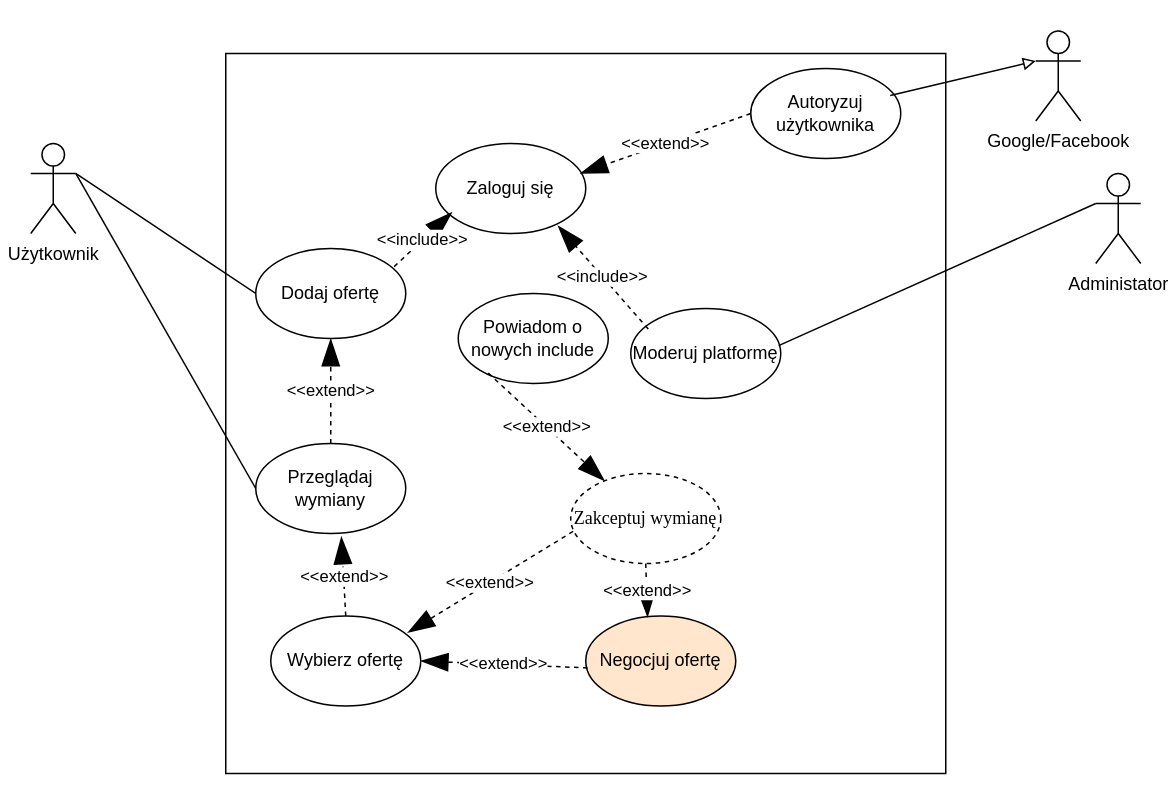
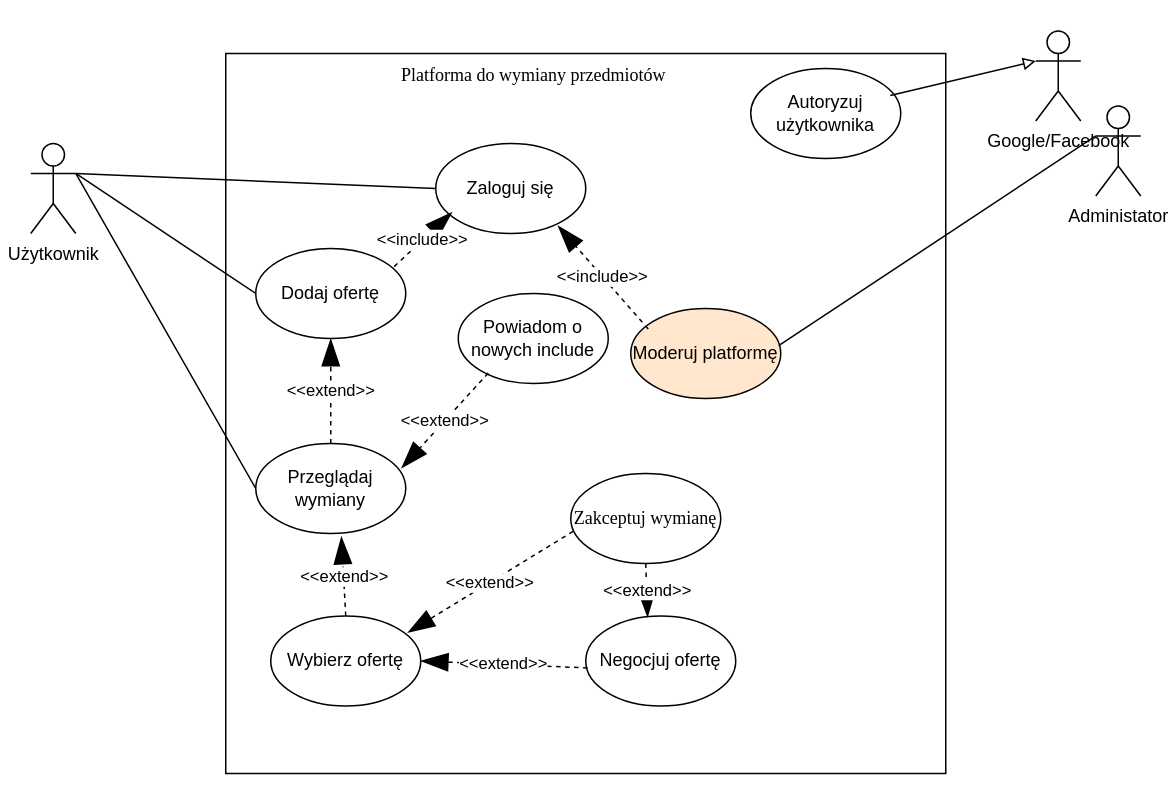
+ <mxCell id="3" value="&lt;font face=&quot;Verdana&quot;&gt;Platforma do wymiany przedmiotów&lt;/font&gt;" style="text;html=1;align=center;verticalAlign=middle;resizable=0;points=[];autosize=1;strokeColor=none;fillColor=none;" vertex="1" parent="1"><mxGeometry x="230" y="35" width="250" height="30" as="geometry" /></mxCell>
- <mxCell id="23" value="&amp;lt;&amp;lt;extend&amp;gt;&amp;gt;" style="endArrow=blockThin;endSize=16;endFill=1;html=1;rounded=0;dashed=1;entryX=0.964;entryY=0.333;entryDx=0;entryDy=0;exitX=0;exitY=0.5;exitDx=0;exitDy=0;entryPerimeter=0;" edge="1" parent="1" source="22" target="16"><mxGeometry width="160" relative="1" as="geometry"><mxPoint x="282" y="433" as="sourcePoint" /><mxPoint x="397" y="369" as="targetPoint" /></mxGeometry></mxCell>
+ <mxCell id="17" style="rounded=0;orthogonalLoop=1;jettySize=auto;html=1;exitX=1;exitY=0.333;exitDx=0;exitDy=0;exitPerimeter=0;entryX=0;entryY=0.5;entryDx=0;entryDy=0;endArrow=none;endFill=0;" edge="1" parent="1" source="5" target="16"><mxGeometry relative="1" as="geometry"><mxPoint y="75" as="sourcePoint" x="70" /><mxPoint x="200" y="155" as="targetPoint" /></mxGeometry></mxCell>
- <mxCell id="6" value="Administator" style="shape=umlActor;verticalLabelPosition=bottom;verticalAlign=top;html=1;outlineConnect=0;" vertex="1" parent="1"><mxGeometry x="730" y="115" width="30" height="60" as="geometry" /></mxCell>
+ <mxCell id="6" value="Administator" style="shape=umlActor;verticalLabelPosition=bottom;verticalAlign=top;html=1;outlineConnect=0;" vertex="1" parent="1"><mxGeometry x="730" y="70" width="30" height="60" as="geometry" /></mxCell>
- <mxCell id="14" value="Moderuj platformę" style="ellipse;whiteSpace=wrap;html=1;" vertex="1" parent="1"><mxGeometry x="420" y="205" width="100" height="60" as="geometry" /></mxCell>
+ <mxCell id="14" value="Moderuj platformę" style="ellipse;whiteSpace=wrap;html=1;fillColor=#ffe6cc;" vertex="1" parent="1"><mxGeometry x="420" y="205" width="100" height="60" as="geometry" /></mxCell>
- <mxCell id="26" value="&amp;lt;&amp;lt;extend&amp;gt;&amp;gt;" style="endArrow=blockThin;endSize=16;endFill=1;html=1;rounded=0;dashed=1;exitX=0.2;exitY=0.884;exitDx=0;exitDy=0;exitPerimeter=0;" edge="1" parent="1" source="25" target="18"><mxGeometry width="160" relative="1" as="geometry"><mxPoint x="230" y="305" as="sourcePoint" /><mxPoint x="230" y="235" as="targetPoint" /></mxGeometry></mxCell>
+ <mxCell id="26" value="&amp;lt;&amp;lt;extend&amp;gt;&amp;gt;" style="endArrow=blockThin;endSize=16;endFill=1;html=1;rounded=0;dashed=1;exitX=0.2;exitY=0.884;exitDx=0;exitDy=0;entryX=0.971;entryY=0.275;entryDx=0;entryDy=0;exitPerimeter=0;entryPerimeter=0;" edge="1" parent="1" source="25" target="8"><mxGeometry width="160" relative="1" as="geometry"><mxPoint x="230" y="305" as="sourcePoint" /><mxPoint x="230" y="235" as="targetPoint" /></mxGeometry></mxCell>
- <mxCell id="18" value="&lt;font face=&quot;Verdana&quot;&gt;Zakceptuj wymianę&lt;br&gt;&lt;/font&gt;" style="ellipse;whiteSpace=wrap;html=1;dashed=1;" vertex="1" parent="1"><mxGeometry x="380" y="315" width="100" height="60" as="geometry" /></mxCell>
+ <mxCell id="18" value="&lt;font face=&quot;Verdana&quot;&gt;Zakceptuj wymianę&lt;br&gt;&lt;/font&gt;" style="ellipse;whiteSpace=wrap;html=1;" vertex="1" parent="1"><mxGeometry x="380" y="315" width="100" height="60" as="geometry" /></mxCell>
- <mxCell id="12" value="Negocjuj ofertę" style="ellipse;whiteSpace=wrap;html=1;fillColor=#ffe6cc;" vertex="1" parent="1"><mxGeometry x="390" y="410" width="100" height="60" as="geometry" /></mxCell>
+ <mxCell id="12" value="Negocjuj ofertę" style="ellipse;whiteSpace=wrap;html=1;" vertex="1" parent="1"><mxGeometry x="390" y="410" width="100" height="60" as="geometry" /></mxCell>
